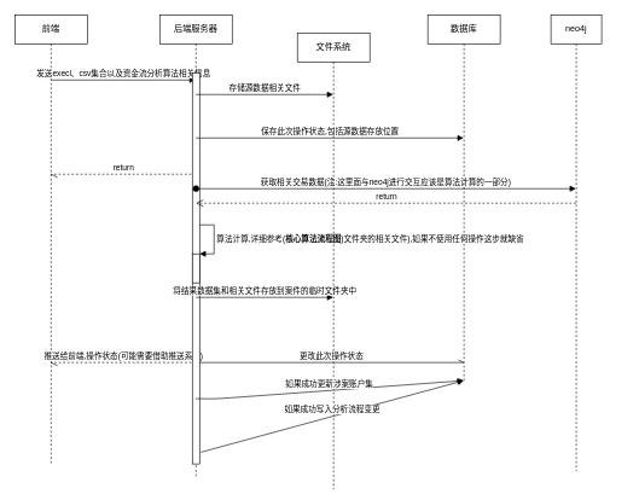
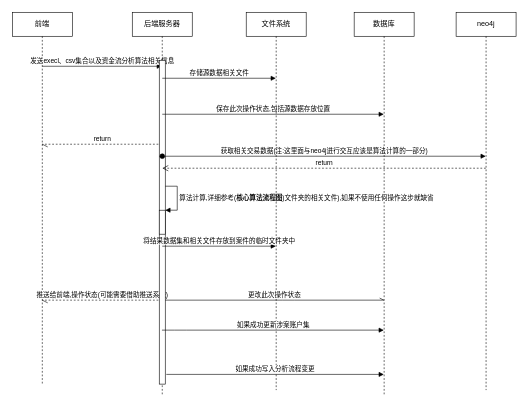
- <mxCell id="15" value="数据库" style="shape=umlLifeline;perimeter=lifelinePerimeter;whiteSpace=wrap;html=1;container=1;collapsible=0;recursiveResize=0;outlineConnect=0;" vertex="1" parent="1"><mxGeometry x="590" y="20" width="100" height="505" as="geometry" /></mxCell>
+ <mxCell id="15" value="数据库" style="shape=umlLifeline;perimeter=lifelinePerimeter;whiteSpace=wrap;html=1;container=1;collapsible=0;recursiveResize=0;outlineConnect=0;" vertex="1" parent="1"><mxGeometry x="590" y="20" width="100" height="640" as="geometry" /></mxCell>
- <mxCell id="16" value="neo4j" style="shape=umlLifeline;perimeter=lifelinePerimeter;whiteSpace=wrap;html=1;container=1;collapsible=0;recursiveResize=0;outlineConnect=0;" vertex="1" parent="1"><mxGeometry x="760" y="20" width="70" height="630" as="geometry" /></mxCell>
+ <mxCell id="16" value="neo4j" style="shape=umlLifeline;perimeter=lifelinePerimeter;whiteSpace=wrap;html=1;container=1;collapsible=0;recursiveResize=0;outlineConnect=0;" vertex="1" parent="1"><mxGeometry x="760" y="20" width="100" height="630" as="geometry" /></mxCell>
- <mxCell id="17" value="文件系统" style="shape=umlLifeline;perimeter=lifelinePerimeter;whiteSpace=wrap;html=1;container=1;collapsible=0;recursiveResize=0;outlineConnect=0;" vertex="1" parent="1"><mxGeometry x="410" y="45" width="100" height="630" as="geometry" /></mxCell>
+ <mxCell id="17" value="文件系统" style="shape=umlLifeline;perimeter=lifelinePerimeter;whiteSpace=wrap;html=1;container=1;collapsible=0;recursiveResize=0;outlineConnect=0;" vertex="1" parent="1"><mxGeometry x="410" y="20" width="100" height="630" as="geometry" /></mxCell>
